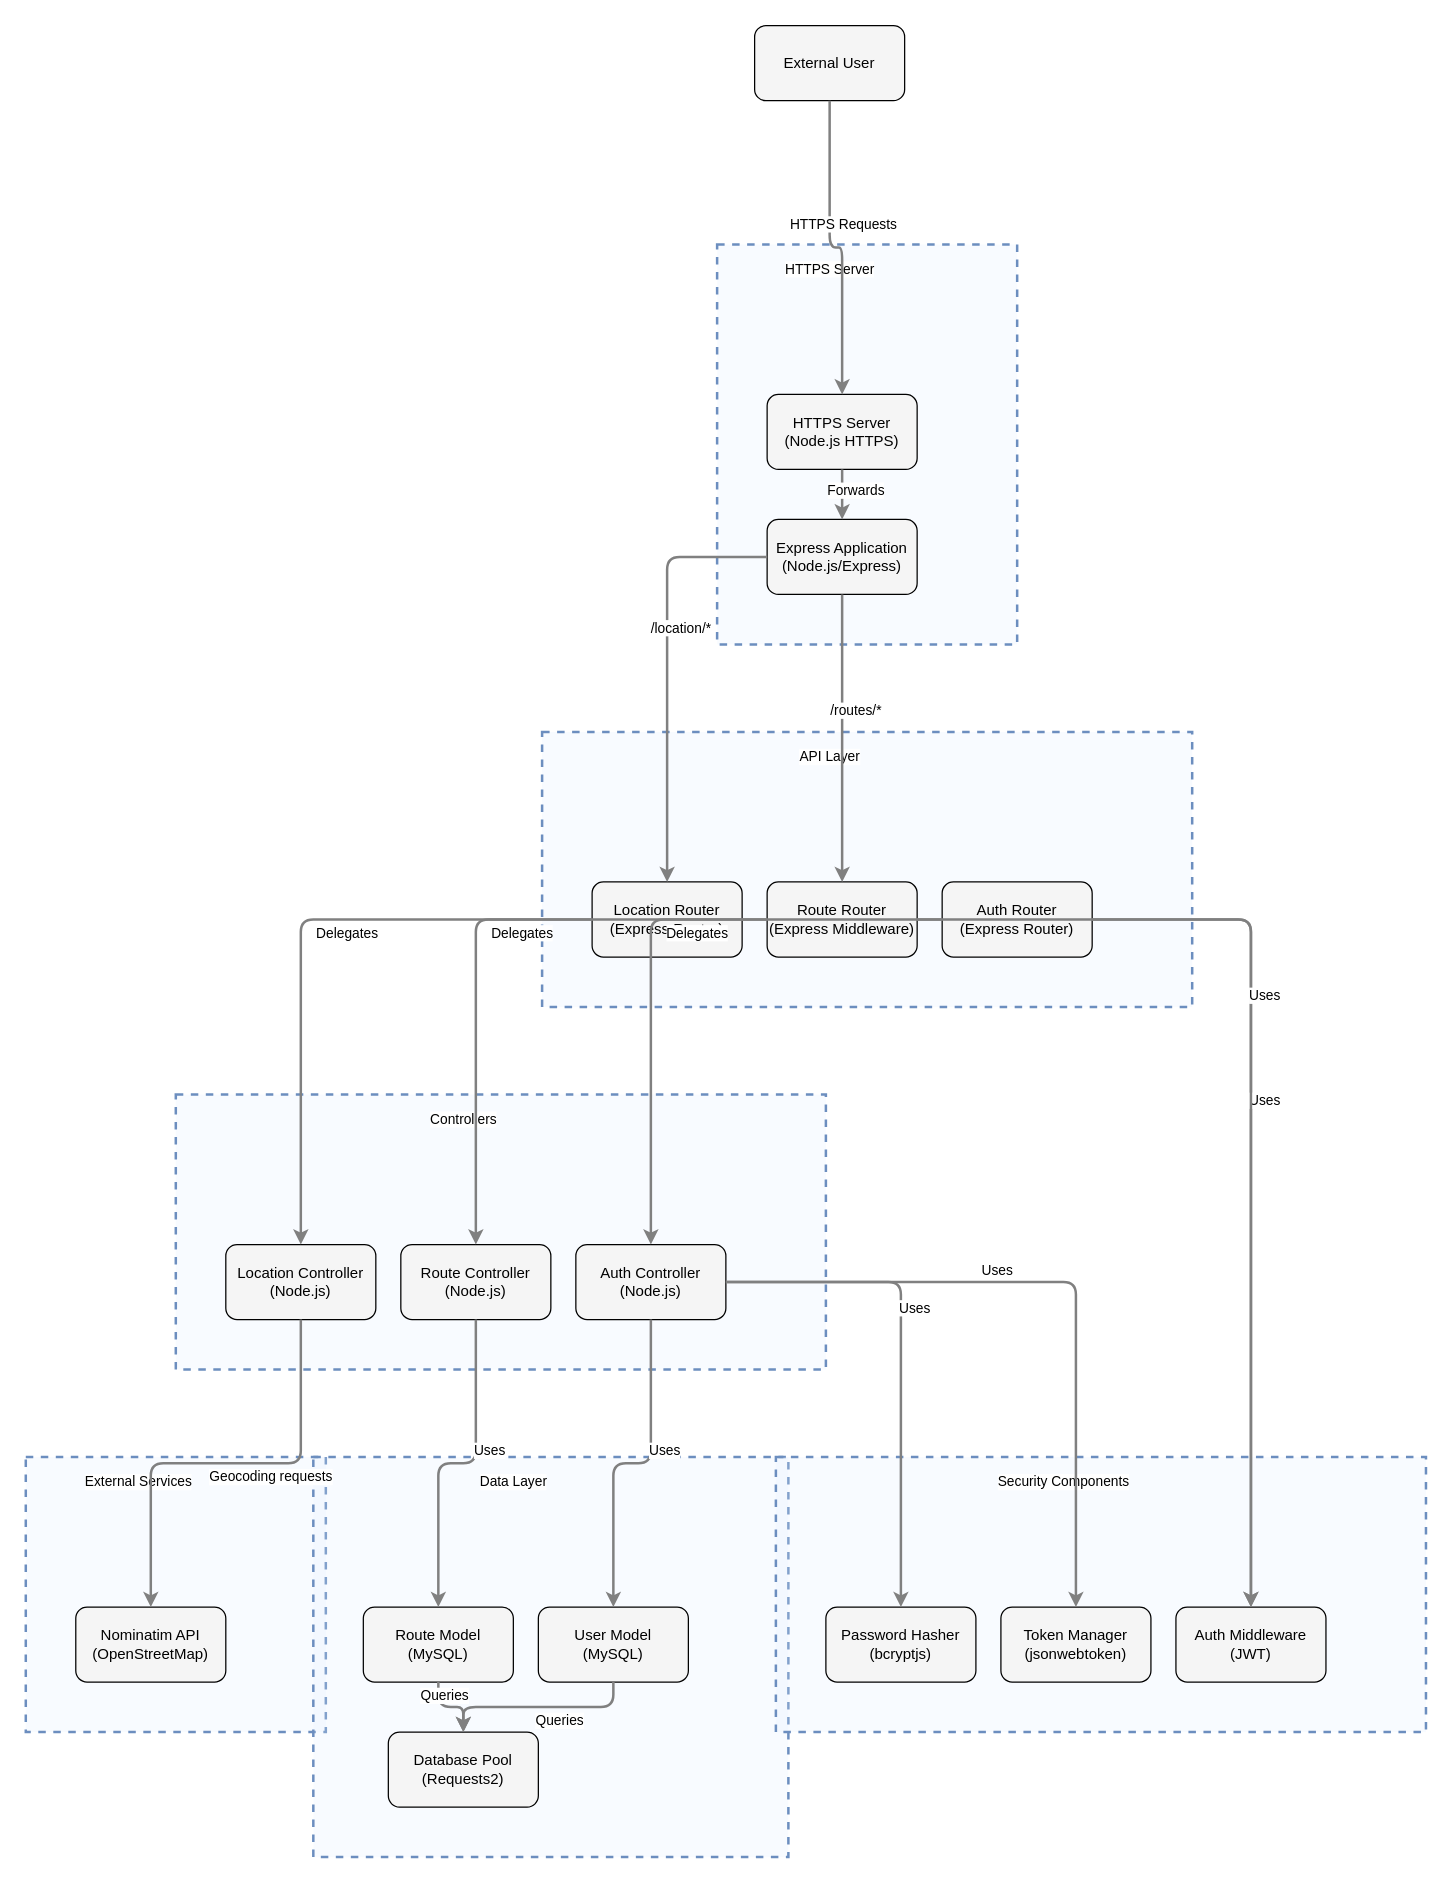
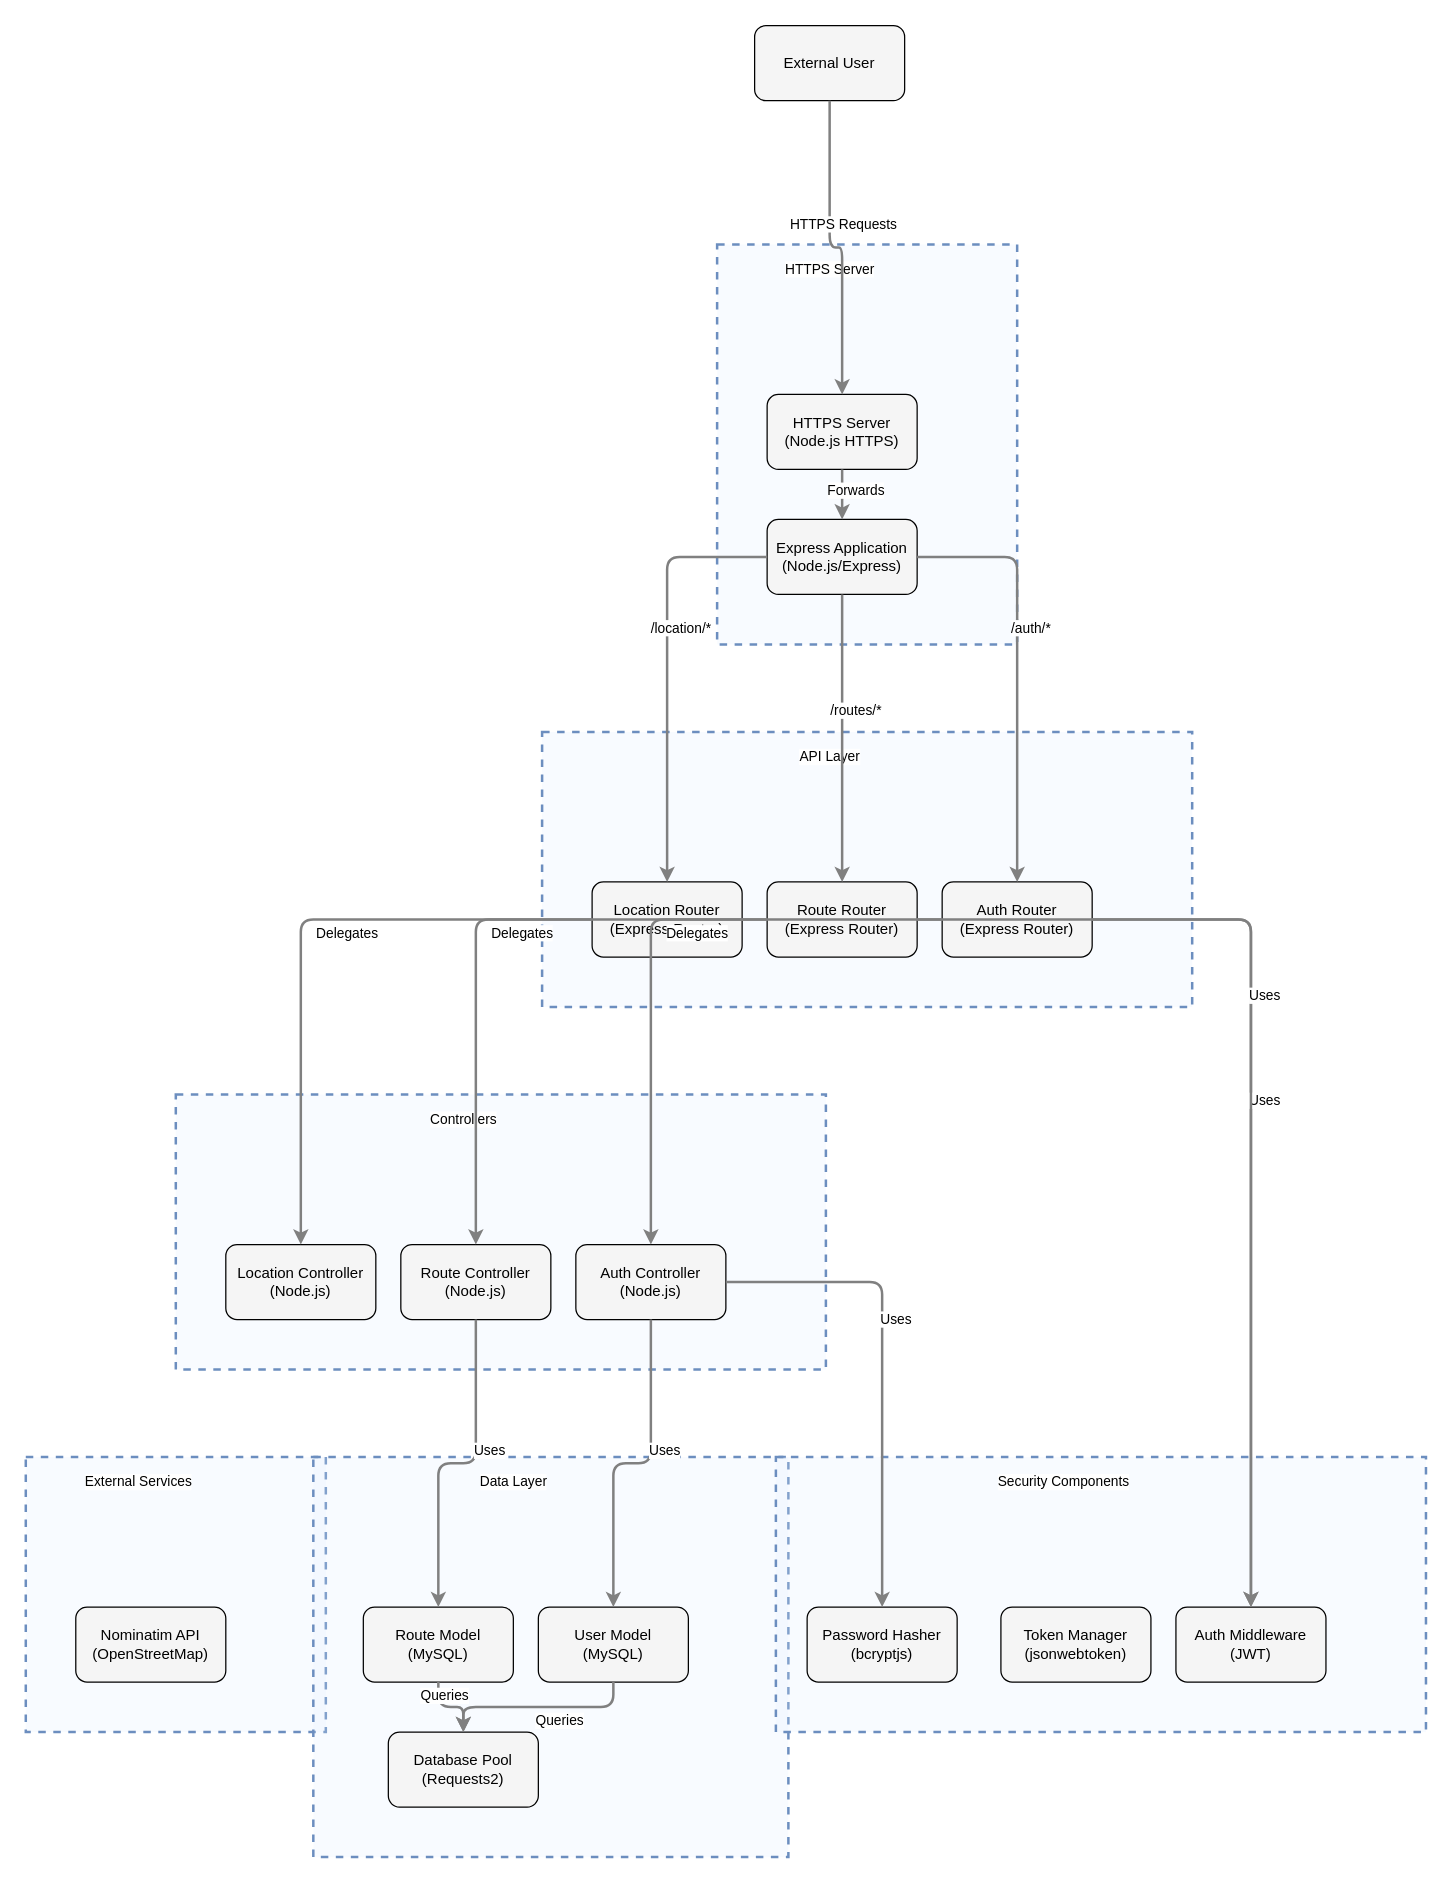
+ <mxCell id="34" style="edgeStyle=orthogonalEdgeStyle;rounded=1;orthogonalLoop=1;jettySize=auto;html=1;strokeColor=#808080;strokeWidth=2;jumpStyle=arc;jumpSize=10;spacing=15;labelBackgroundColor=white;labelBorderColor=none" edge="1" parent="1" source="15" target="17"><mxGeometry relative="1" as="geometry" /></mxCell>
+ <mxCell id="35" value="/auth/*" style="edgeLabel;html=1;align=center;verticalAlign=middle;resizable=0;points=[];" vertex="1" connectable="0" parent="34"><mxGeometry x="-0.2" y="10" relative="1" as="geometry"><mxPoint as="offset" /></mxGeometry></mxCell>
- <mxCell id="19" value="Route Router&lt;br&gt;(Express Middleware)" style="rounded=1;whiteSpace=wrap;html=1;fillColor=#f5f5f5" vertex="1" parent="10"><mxGeometry x="180" y="120" width="120" height="60" as="geometry" /></mxCell>
+ <mxCell id="19" value="Route Router&lt;br&gt;(Express Router)" style="rounded=1;whiteSpace=wrap;html=1;fillColor=#f5f5f5" vertex="1" parent="10"><mxGeometry x="180" y="120" width="120" height="60" as="geometry" /></mxCell>
- <mxCell id="50" style="edgeStyle=orthogonalEdgeStyle;rounded=1;orthogonalLoop=1;jettySize=auto;html=1;strokeColor=#808080;strokeWidth=2;jumpStyle=arc;jumpSize=10;spacing=15;labelBackgroundColor=white;labelBorderColor=none" edge="1" parent="1" source="23" target="21"><mxGeometry relative="1" as="geometry" /></mxCell>
- <mxCell id="51" value="Uses" style="edgeLabel;html=1;align=center;verticalAlign=middle;resizable=0;points=[];" vertex="1" connectable="0" parent="50"><mxGeometry x="-0.2" y="10" relative="1" as="geometry"><mxPoint as="offset" /></mxGeometry></mxCell>
- <mxCell id="62" style="edgeStyle=orthogonalEdgeStyle;rounded=1;orthogonalLoop=1;jettySize=auto;html=1;strokeColor=#808080;strokeWidth=2;jumpStyle=arc;jumpSize=10;spacing=15;labelBackgroundColor=white;labelBorderColor=none" edge="1" parent="1" source="24" target="29"><mxGeometry relative="1" as="geometry" /></mxCell>
- <mxCell id="63" value="Geocoding requests" style="edgeLabel;html=1;align=center;verticalAlign=middle;resizable=0;points=[];" vertex="1" connectable="0" parent="62"><mxGeometry x="-0.2" y="10" relative="1" as="geometry"><mxPoint as="offset" /></mxGeometry></mxCell>
- <mxCell id="22" value="Password Hasher&lt;br&gt;(bcryptjs)" style="rounded=1;whiteSpace=wrap;html=1;fillColor=#f5f5f5" vertex="1" parent="8"><mxGeometry x="40" y="120" width="120" height="60" as="geometry" /></mxCell>
+ <mxCell id="22" value="Password Hasher&lt;br&gt;(bcryptjs)" style="rounded=1;whiteSpace=wrap;html=1;fillColor=#f5f5f5" vertex="1" parent="8"><mxGeometry x="25" y="120" width="120" height="60" as="geometry" /></mxCell>
